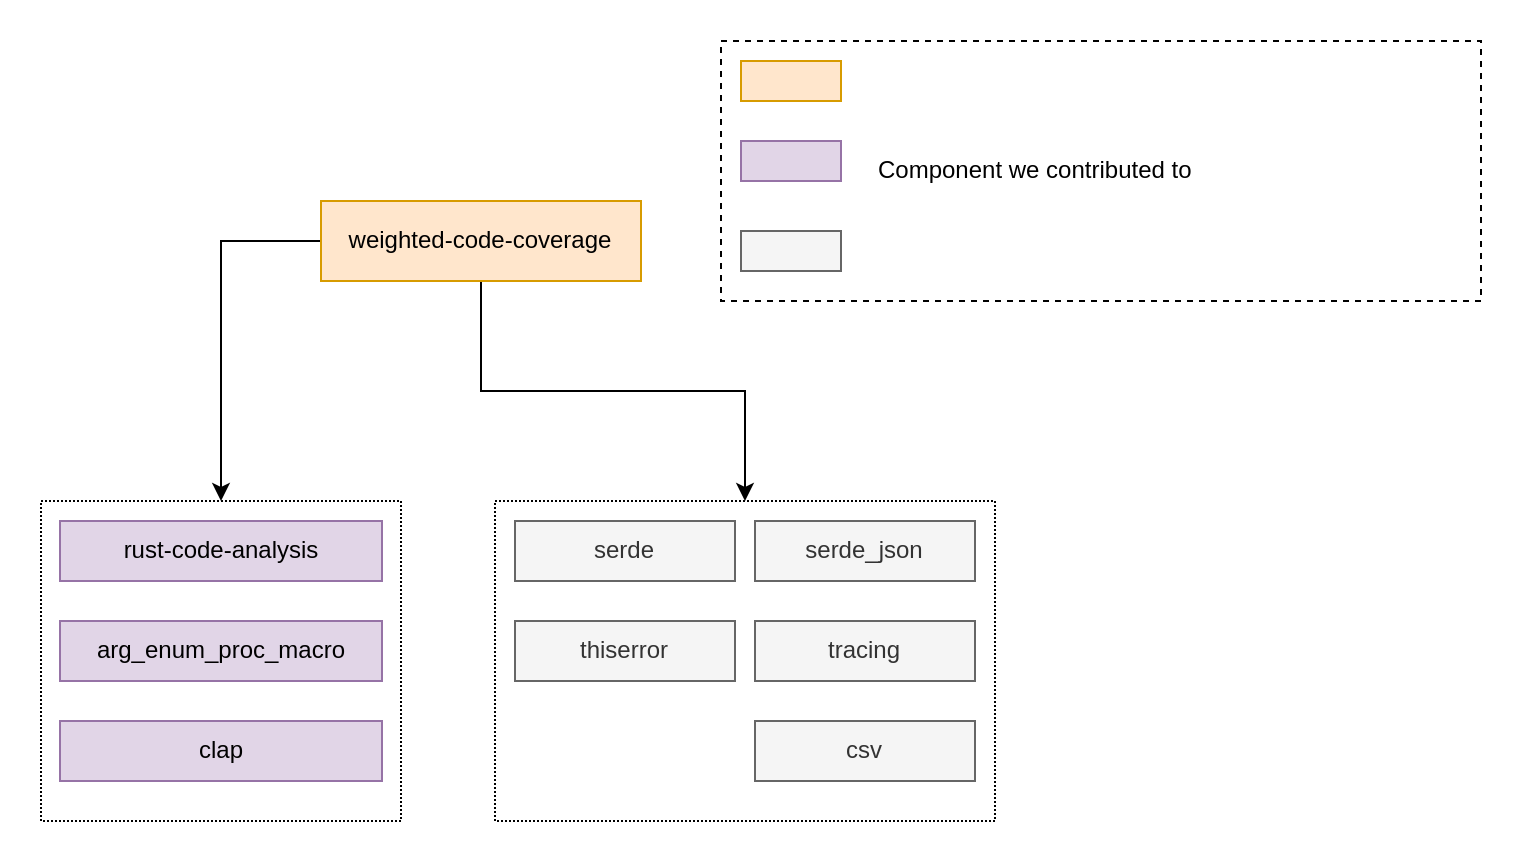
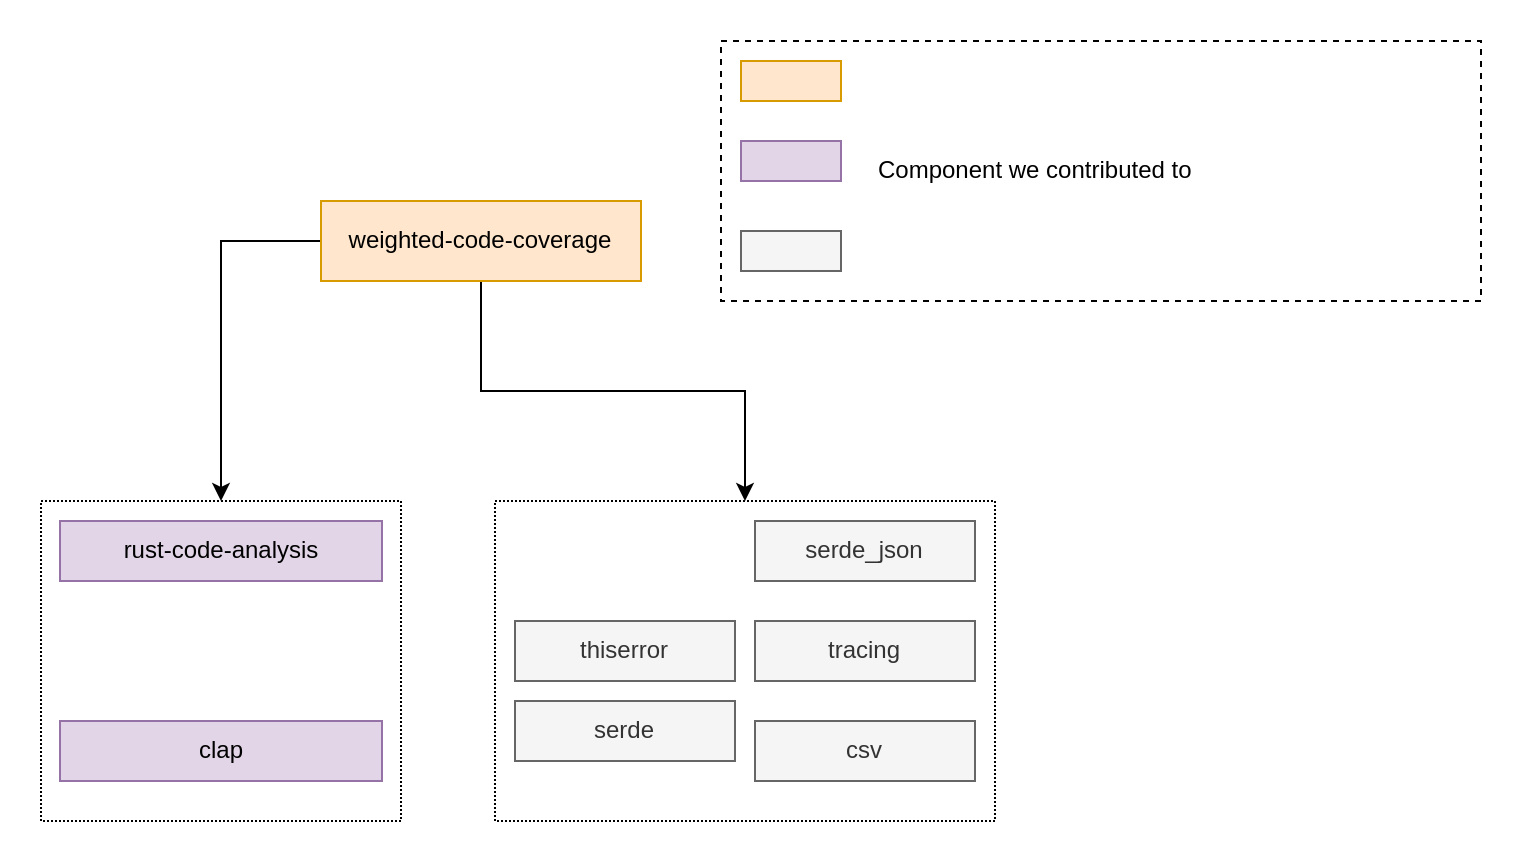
- <mxCell id="5" value="serde" style="rounded=0;whiteSpace=wrap;html=1;fillColor=#f5f5f5;fontColor=#333333;strokeColor=#666666;" parent="1" vertex="1"><mxGeometry x="257" y="260" width="110" height="30" as="geometry" /></mxCell>
+ <mxCell id="5" value="serde" style="rounded=0;whiteSpace=wrap;html=1;fillColor=#f5f5f5;fontColor=#333333;strokeColor=#666666;" parent="1" vertex="1"><mxGeometry x="257" y="350" width="110" height="30" as="geometry" /></mxCell>
- <mxCell id="13" value="arg_enum_proc_macro" style="rounded=0;whiteSpace=wrap;html=1;fillColor=#e1d5e7;strokeColor=#9673a6;" vertex="1" parent="1"><mxGeometry x="29.5" y="310" width="161" height="30" as="geometry" /></mxCell>
